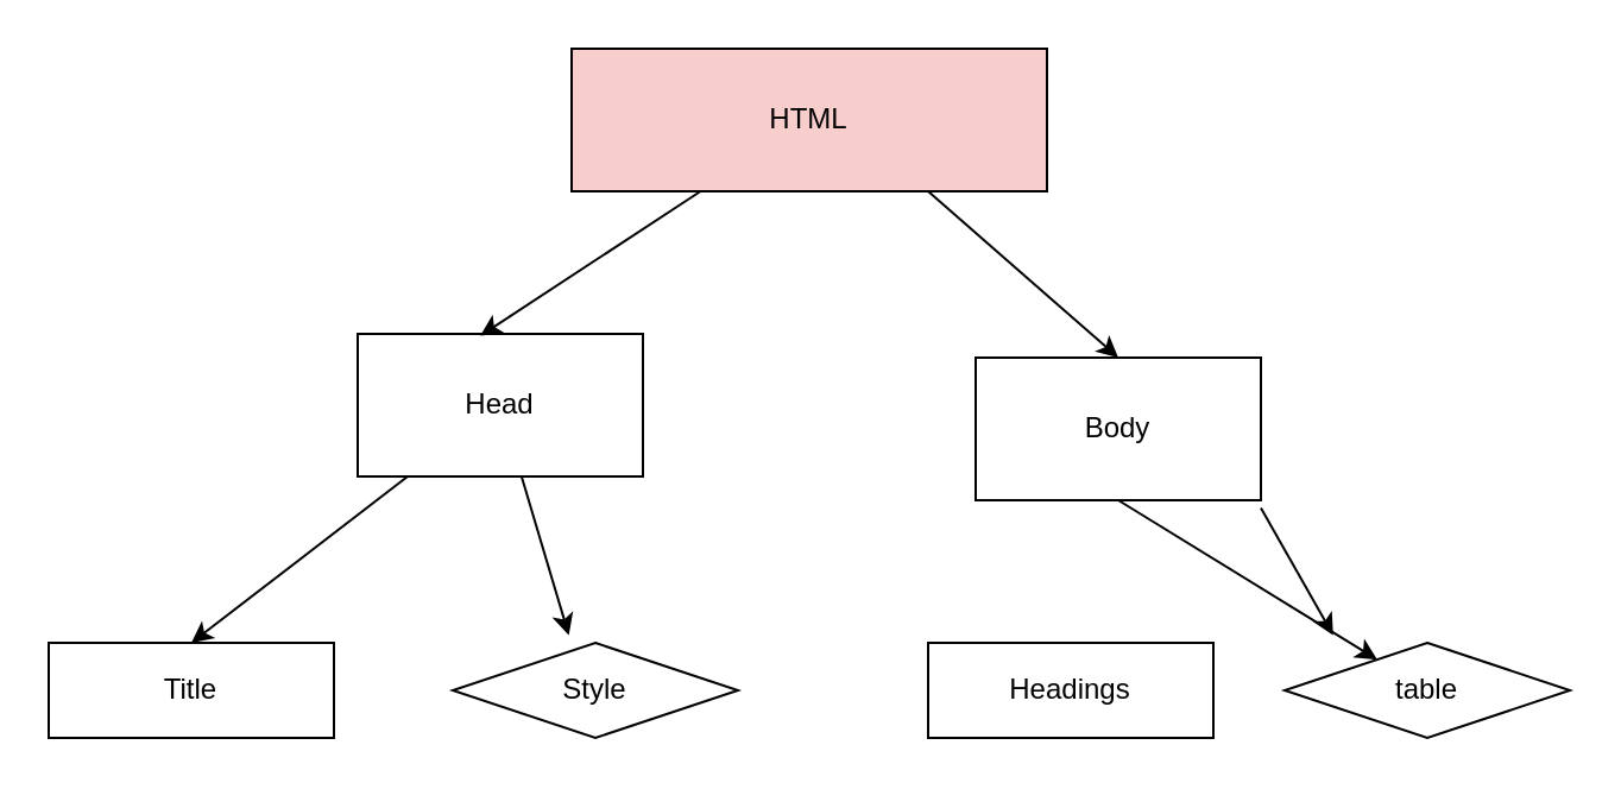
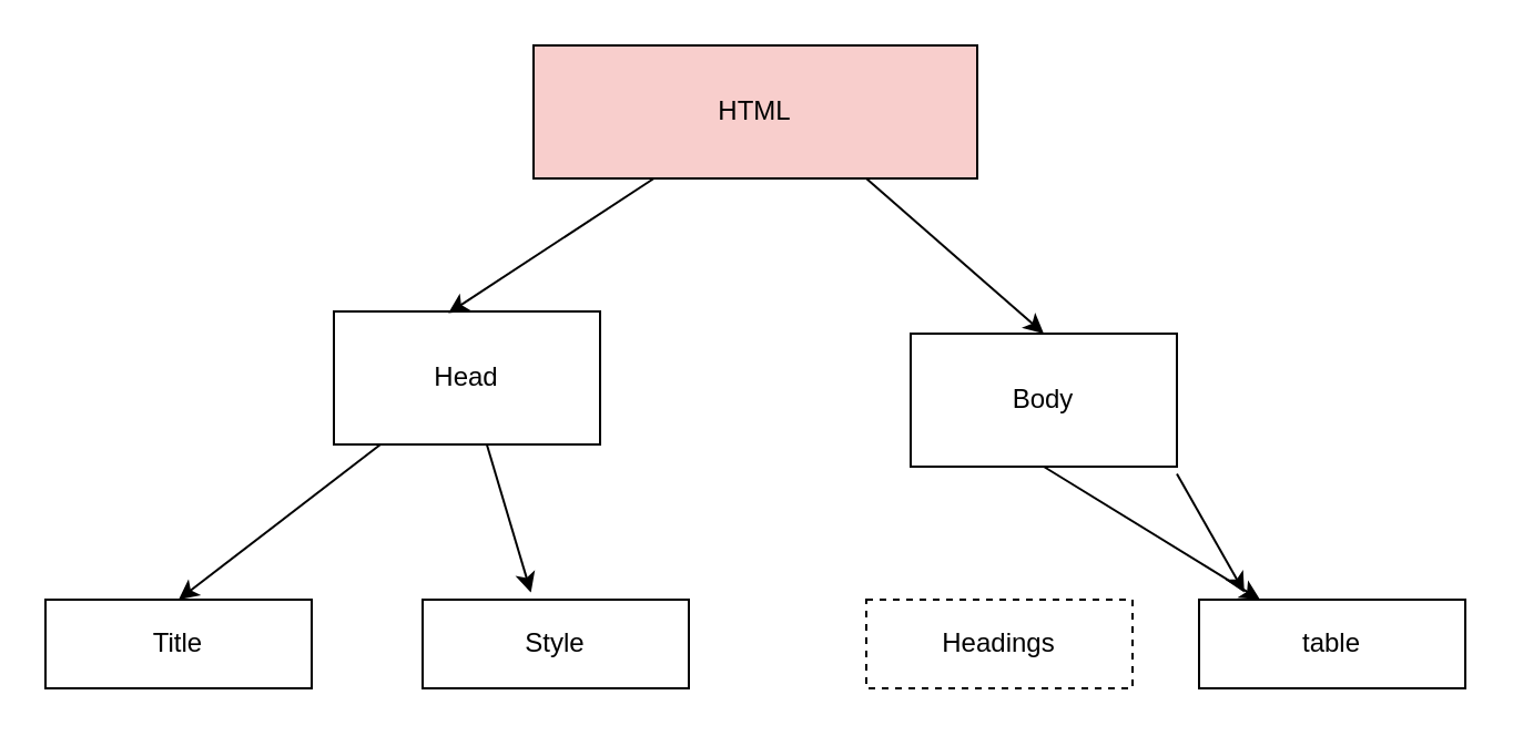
- <mxCell id="8" value="Style" style="rhombus;whiteSpace=wrap;html=1;" vertex="1" parent="1"><mxGeometry x="190" y="270" width="120" height="40" as="geometry" /></mxCell>
+ <mxCell id="8" value="Style" style="rounded=0;whiteSpace=wrap;html=1;" vertex="1" parent="1"><mxGeometry x="190" y="270" width="120" height="40" as="geometry" /></mxCell>
- <mxCell id="9" value="Headings" style="rounded=0;whiteSpace=wrap;html=1;" vertex="1" parent="1"><mxGeometry x="390" y="270" width="120" height="40" as="geometry" /></mxCell>
+ <mxCell id="9" value="Headings" style="rounded=0;whiteSpace=wrap;html=1;dashed=1;" vertex="1" parent="1"><mxGeometry x="390" y="270" width="120" height="40" as="geometry" /></mxCell>
- <mxCell id="10" value="table" style="rhombus;whiteSpace=wrap;html=1;" vertex="1" parent="1"><mxGeometry x="540" y="270" width="120" height="40" as="geometry" /></mxCell>
+ <mxCell id="10" value="table" style="rounded=0;whiteSpace=wrap;html=1;" vertex="1" parent="1"><mxGeometry x="540" y="270" width="120" height="40" as="geometry" /></mxCell>
